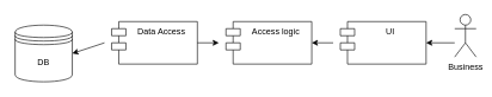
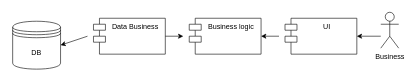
- <mxCell id="3" value="Data Access" style="shape=module;align=left;spacingLeft=20;align=center;verticalAlign=top;whiteSpace=wrap;html=1;" vertex="1" parent="1"><mxGeometry x="155" y="30" width="120" height="60" as="geometry" /></mxCell>
+ <mxCell id="3" value="Data Business" style="shape=module;align=left;spacingLeft=20;align=center;verticalAlign=top;whiteSpace=wrap;html=1;" vertex="1" parent="1"><mxGeometry x="155" y="30" width="120" height="60" as="geometry" /></mxCell>
- <mxCell id="4" value="Access logic" style="shape=module;align=left;spacingLeft=20;align=center;verticalAlign=top;whiteSpace=wrap;html=1;" vertex="1" parent="1"><mxGeometry x="315" y="30" width="120" height="60" as="geometry" /></mxCell>
+ <mxCell id="4" value="Business logic" style="shape=module;align=left;spacingLeft=20;align=center;verticalAlign=top;whiteSpace=wrap;html=1;" vertex="1" parent="1"><mxGeometry x="315" y="30" width="120" height="60" as="geometry" /></mxCell>
